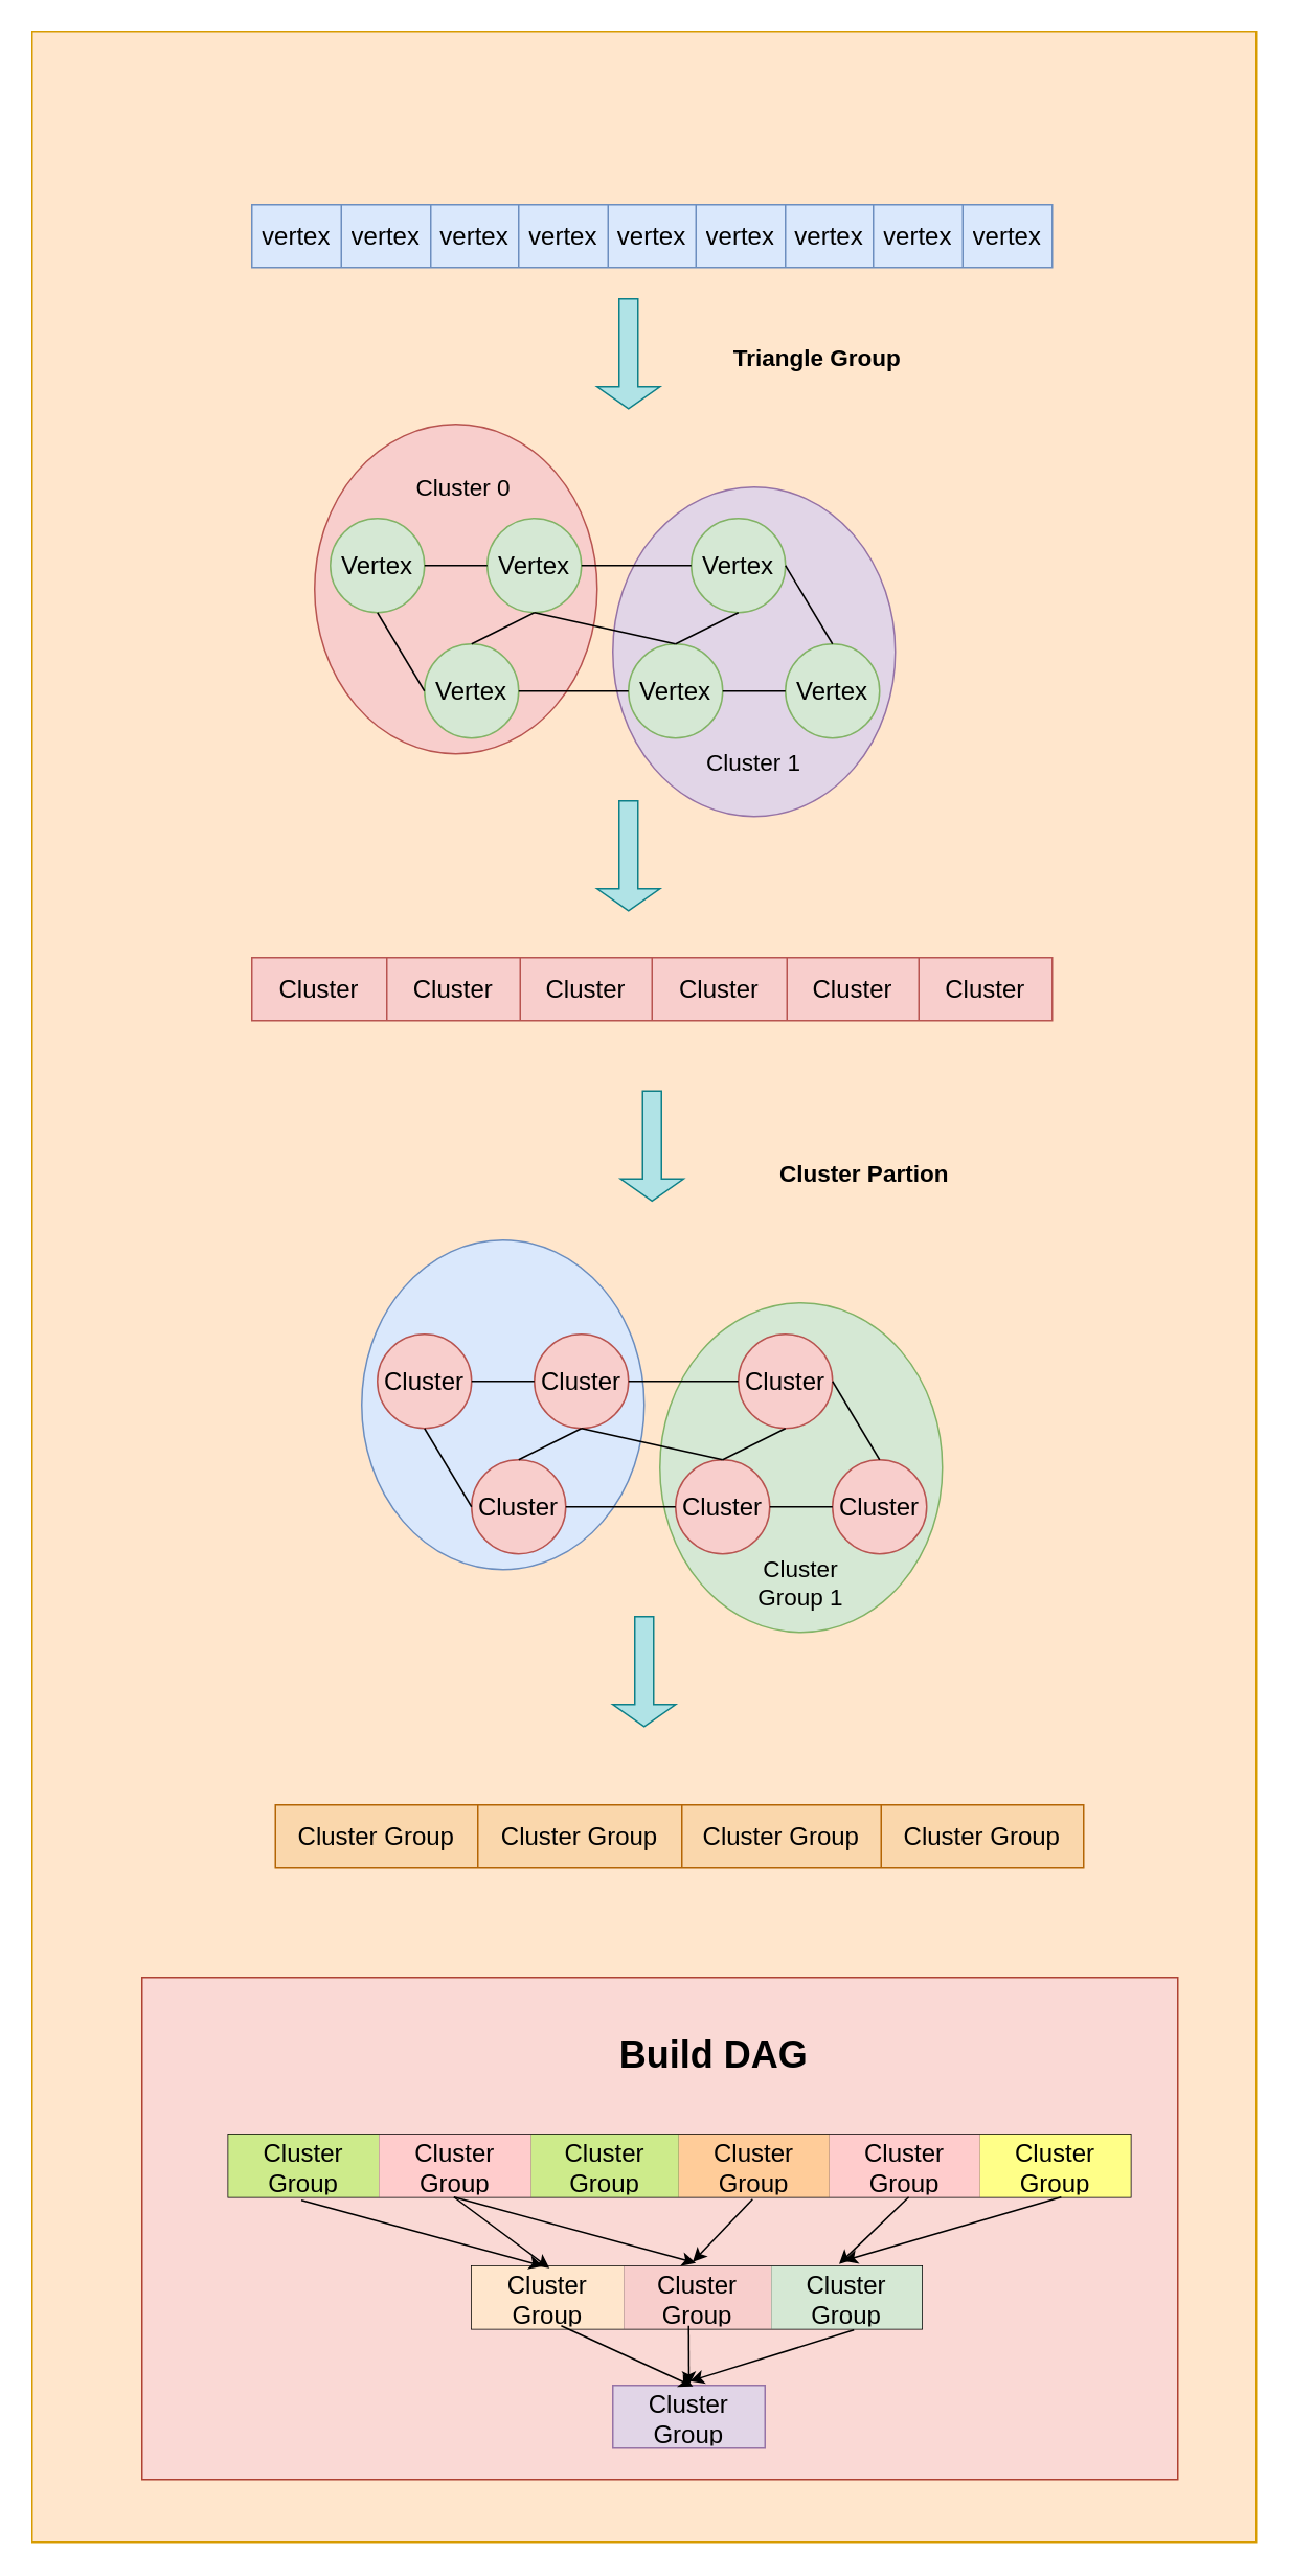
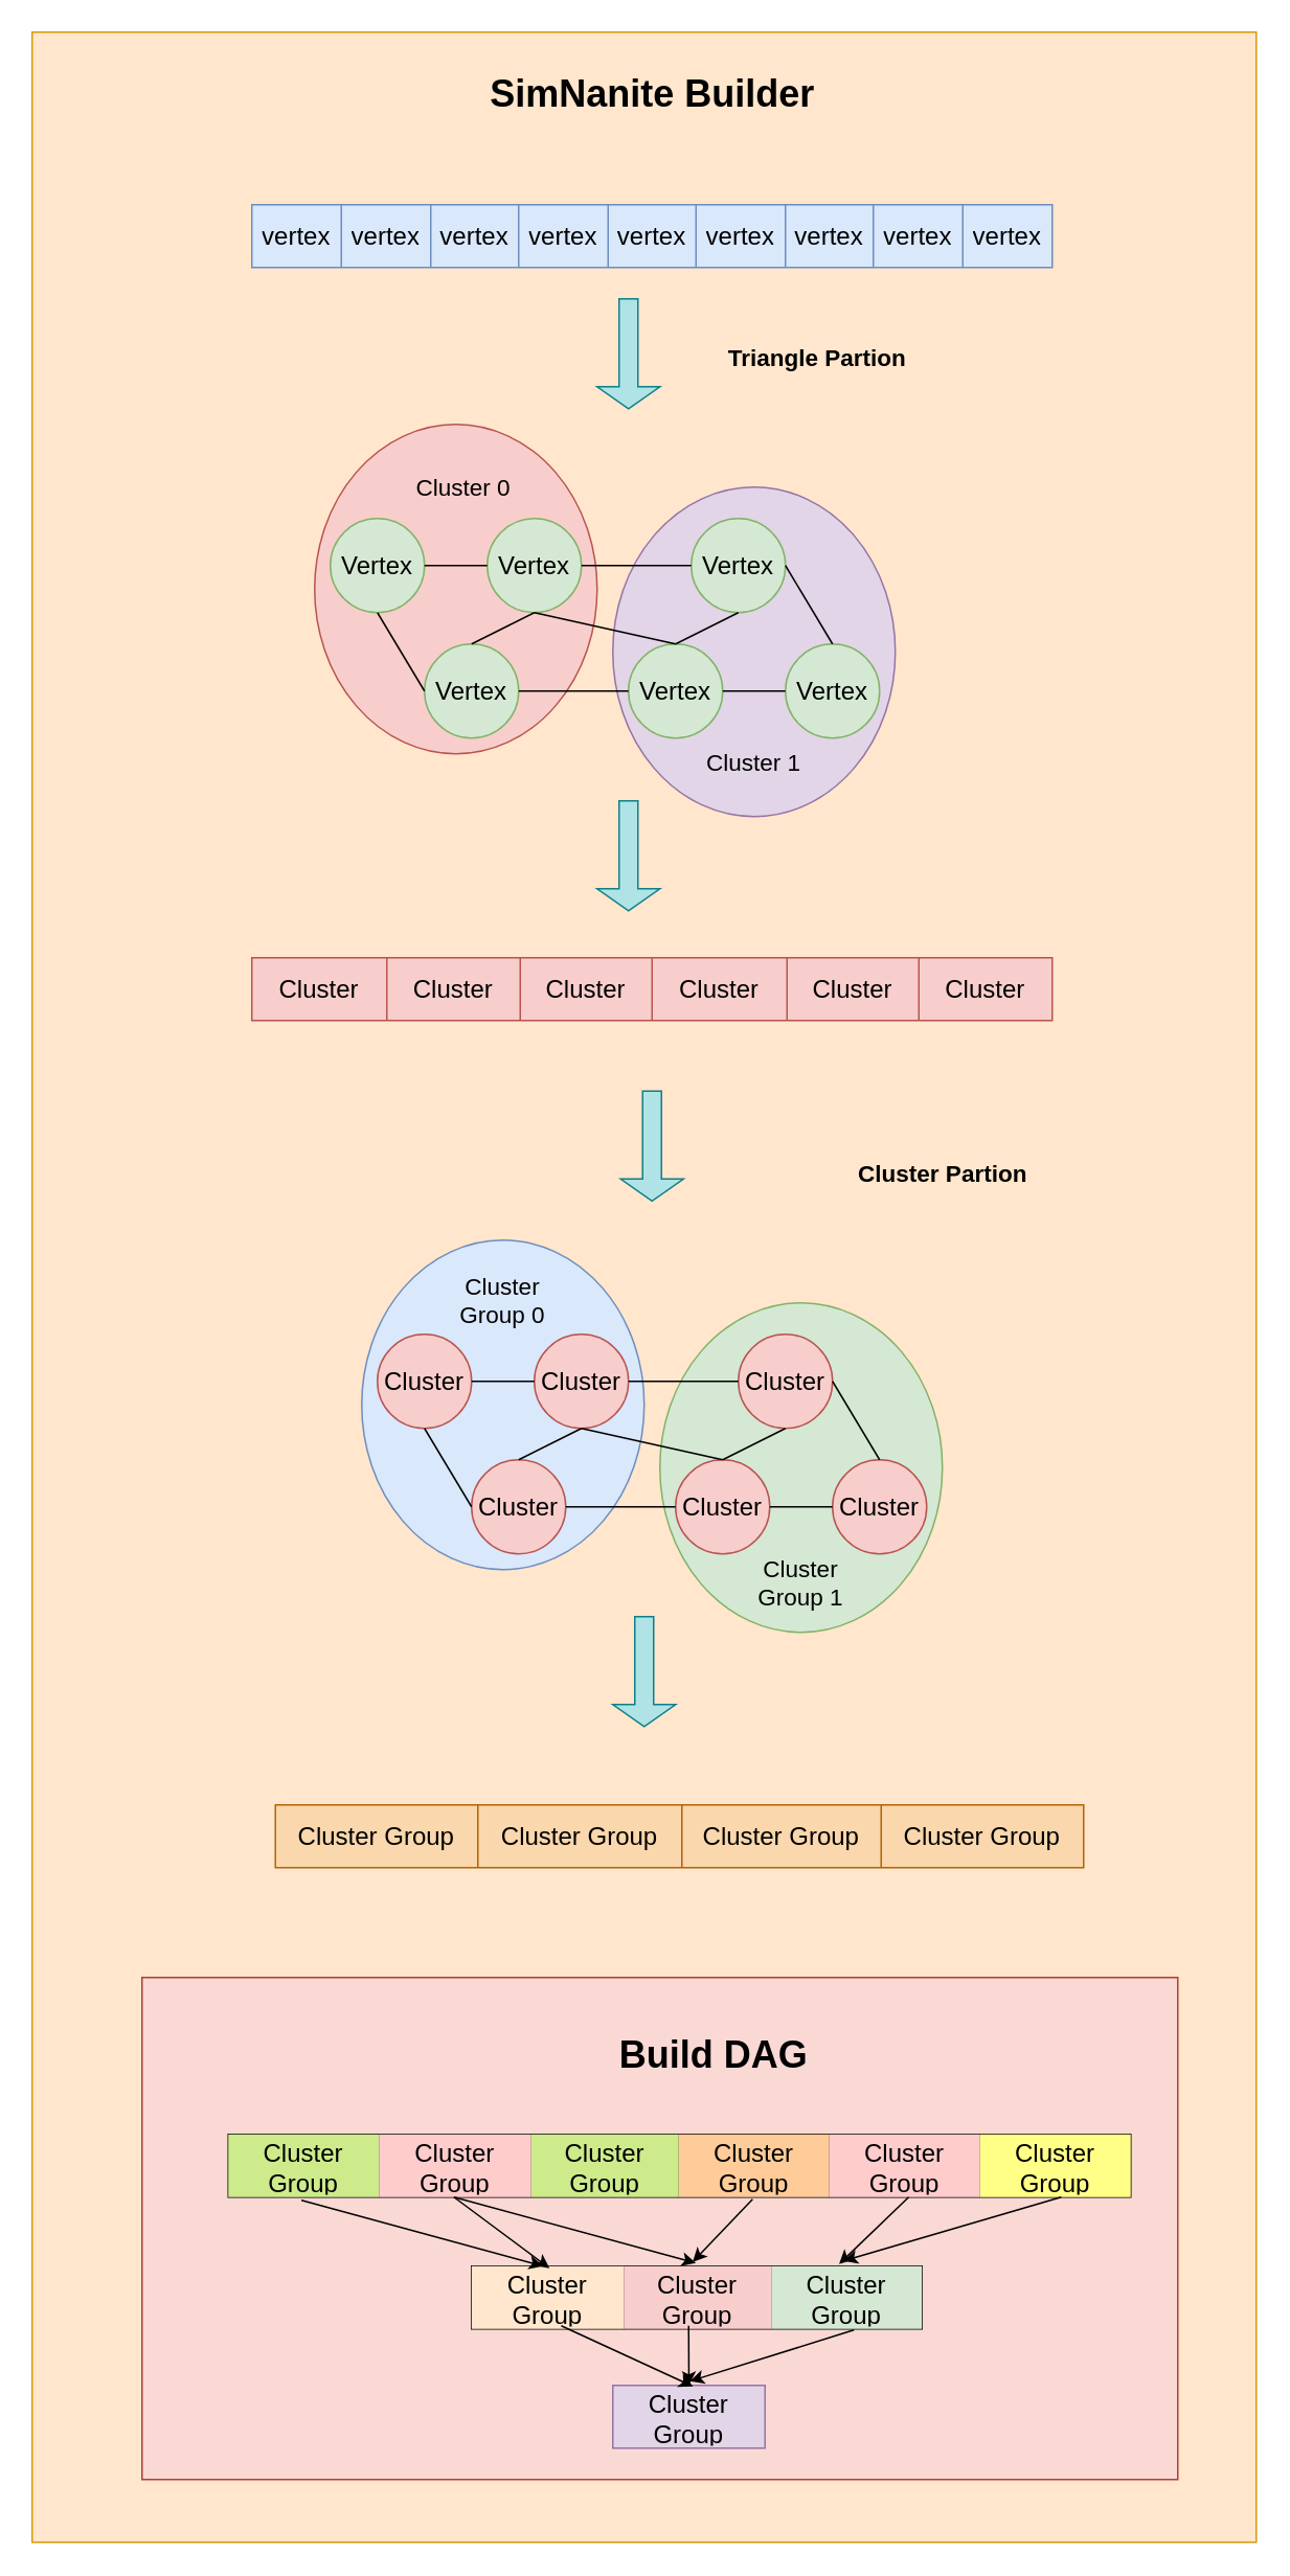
+ <mxCell id="90" value="SimNanite Builder" style="text;strokeColor=none;fillColor=none;html=1;fontSize=24;fontStyle=1;verticalAlign=middle;align=center;" vertex="1" parent="1"><mxGeometry x="300" y="40" width="230" height="40" as="geometry" /></mxCell>
- <mxCell id="33" value="&lt;font style=&quot;font-size: 15px;&quot;&gt;Triangle Group&lt;/font&gt;" style="text;strokeColor=none;fillColor=none;html=1;fontSize=24;fontStyle=1;verticalAlign=middle;align=center;" vertex="1" parent="1"><mxGeometry x="470" y="205" width="100" height="40" as="geometry" /></mxCell>
+ <mxCell id="33" value="&lt;font style=&quot;font-size: 15px;&quot;&gt;Triangle Partion&lt;/font&gt;" style="text;strokeColor=none;fillColor=none;html=1;fontSize=24;fontStyle=1;verticalAlign=middle;align=center;" vertex="1" parent="1"><mxGeometry x="470" y="205" width="100" height="40" as="geometry" /></mxCell>
- <mxCell id="63" value="&lt;font style=&quot;font-size: 15px;&quot;&gt;Cluster Partion&lt;/font&gt;" style="text;strokeColor=none;fillColor=none;html=1;fontSize=24;fontStyle=1;verticalAlign=middle;align=center;" vertex="1" parent="1"><mxGeometry x="500" y="725" width="100" height="40" as="geometry" /></mxCell>
+ <mxCell id="63" value="&lt;font style=&quot;font-size: 15px;&quot;&gt;Cluster Partion&lt;/font&gt;" style="text;strokeColor=none;fillColor=none;html=1;fontSize=24;fontStyle=1;verticalAlign=middle;align=center;" vertex="1" parent="1"><mxGeometry x="550" y="725" width="100" height="40" as="geometry" /></mxCell>
+ <mxCell id="65" value="Cluster Group 0" style="text;html=1;align=center;verticalAlign=middle;whiteSpace=wrap;rounded=0;fontSize=15;" vertex="1" parent="1"><mxGeometry x="280" y="810" width="80" height="35" as="geometry" /></mxCell>
